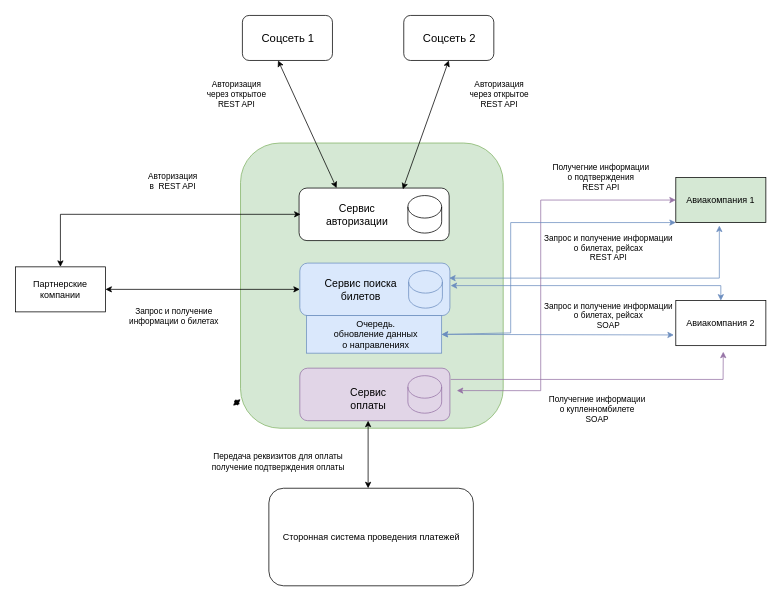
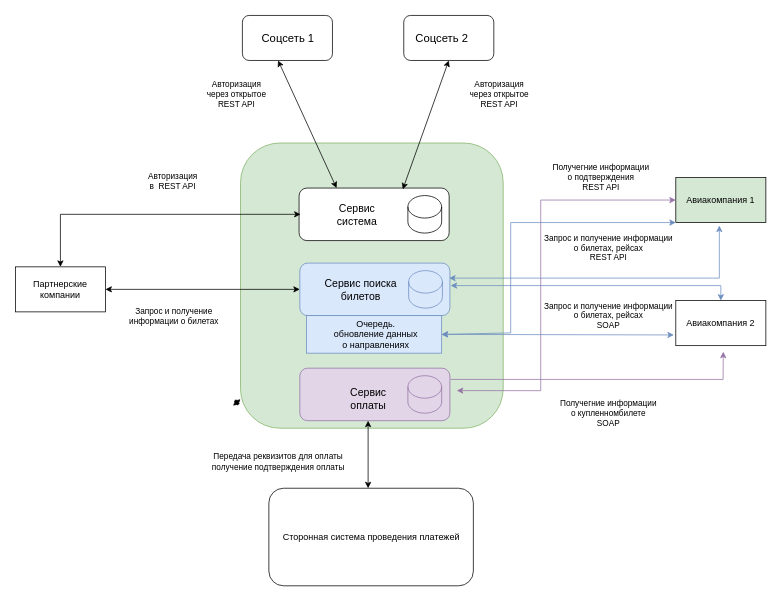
- <mxCell id="34" value="Соцсеть 2" style="text;html=1;align=center;verticalAlign=middle;resizable=0;points=[];autosize=1;strokeColor=none;fillColor=none;fontSize=15;" vertex="1" parent="1"><mxGeometry x="552.5" y="40" width="90" height="20" as="geometry" /></mxCell>
+ <mxCell id="34" value="Соцсеть 2" style="text;html=1;align=center;verticalAlign=middle;resizable=0;points=[];autosize=1;strokeColor=none;fillColor=none;fontSize=15;" vertex="1" parent="1"><mxGeometry x="542.5" y="40" width="90" height="20" as="geometry" /></mxCell>
- <mxCell id="12" value="&lt;div&gt;&lt;font style=&quot;font-size: 14px&quot;&gt;Сервис&lt;/font&gt;&lt;/div&gt;&lt;div style=&quot;font-size: 14px&quot;&gt;авторизации&lt;br&gt;&lt;/div&gt;" style="text;html=1;align=center;verticalAlign=middle;resizable=0;points=[];autosize=1;strokeColor=none;fillColor=none;fontSize=16;" vertex="1" parent="1"><mxGeometry x="425" y="265" width="100" height="40" as="geometry" /></mxCell>
+ <mxCell id="12" value="&lt;div&gt;&lt;font style=&quot;font-size: 14px&quot;&gt;Сервис&lt;/font&gt;&lt;/div&gt;&lt;div style=&quot;font-size: 14px&quot;&gt;система&lt;br&gt;&lt;/div&gt;" style="text;html=1;align=center;verticalAlign=middle;resizable=0;points=[];autosize=1;strokeColor=none;fillColor=none;fontSize=16;" vertex="1" parent="1"><mxGeometry x="425" y="265" width="100" height="40" as="geometry" /></mxCell>
- <mxCell id="25" value="Получегние информации &lt;br&gt;&lt;div&gt;о купленномбилете&lt;/div&gt;&lt;div&gt;SOAP &lt;br&gt;&lt;/div&gt;" style="text;html=1;align=center;verticalAlign=middle;resizable=0;points=[];autosize=1;strokeColor=none;fillColor=none;fontSize=11;" vertex="1" parent="1"><mxGeometry x="725" y="525" width="140" height="40" as="geometry" /></mxCell>
+ <mxCell id="25" value="Получегние информации &lt;br&gt;&lt;div&gt;о купленномбилете&lt;/div&gt;&lt;div&gt;SOAP &lt;br&gt;&lt;/div&gt;" style="text;html=1;align=center;verticalAlign=middle;resizable=0;points=[];autosize=1;strokeColor=none;fillColor=none;fontSize=11;" vertex="1" parent="1"><mxGeometry x="740" y="530" width="140" height="40" as="geometry" /></mxCell>
